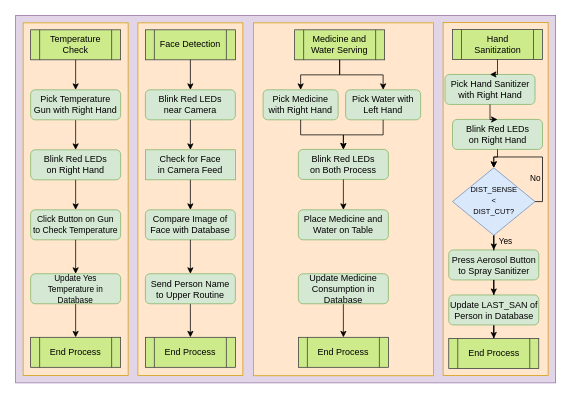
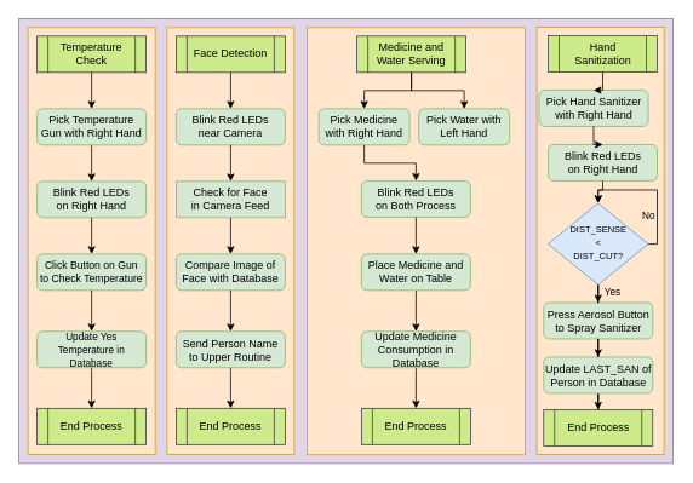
- <mxCell id="55" value="" style="edgeStyle=orthogonalEdgeStyle;rounded=0;orthogonalLoop=1;jettySize=auto;html=1;exitX=0.5;exitY=1;exitDx=0;exitDy=0;entryX=0.5;entryY=0;entryDx=0;entryDy=0;" parent="1" source="53" target="48" edge="1"><mxGeometry relative="1" as="geometry"><mxPoint x="467" y="129.25" as="sourcePoint" /><mxPoint x="457" y="229.25" as="targetPoint" /></mxGeometry></mxCell>
+ <mxCell id="57" value="" style="edgeStyle=orthogonalEdgeStyle;rounded=0;orthogonalLoop=1;jettySize=auto;html=1;entryX=0.5;entryY=0;entryDx=0;entryDy=0;exitX=0.5;exitY=1;exitDx=0;exitDy=0;" parent="1" source="58" target="49" edge="1"><mxGeometry relative="1" as="geometry"><mxPoint x="457" y="369.25" as="sourcePoint" /><mxPoint x="492" y="401.25" as="targetPoint" /></mxGeometry></mxCell>
